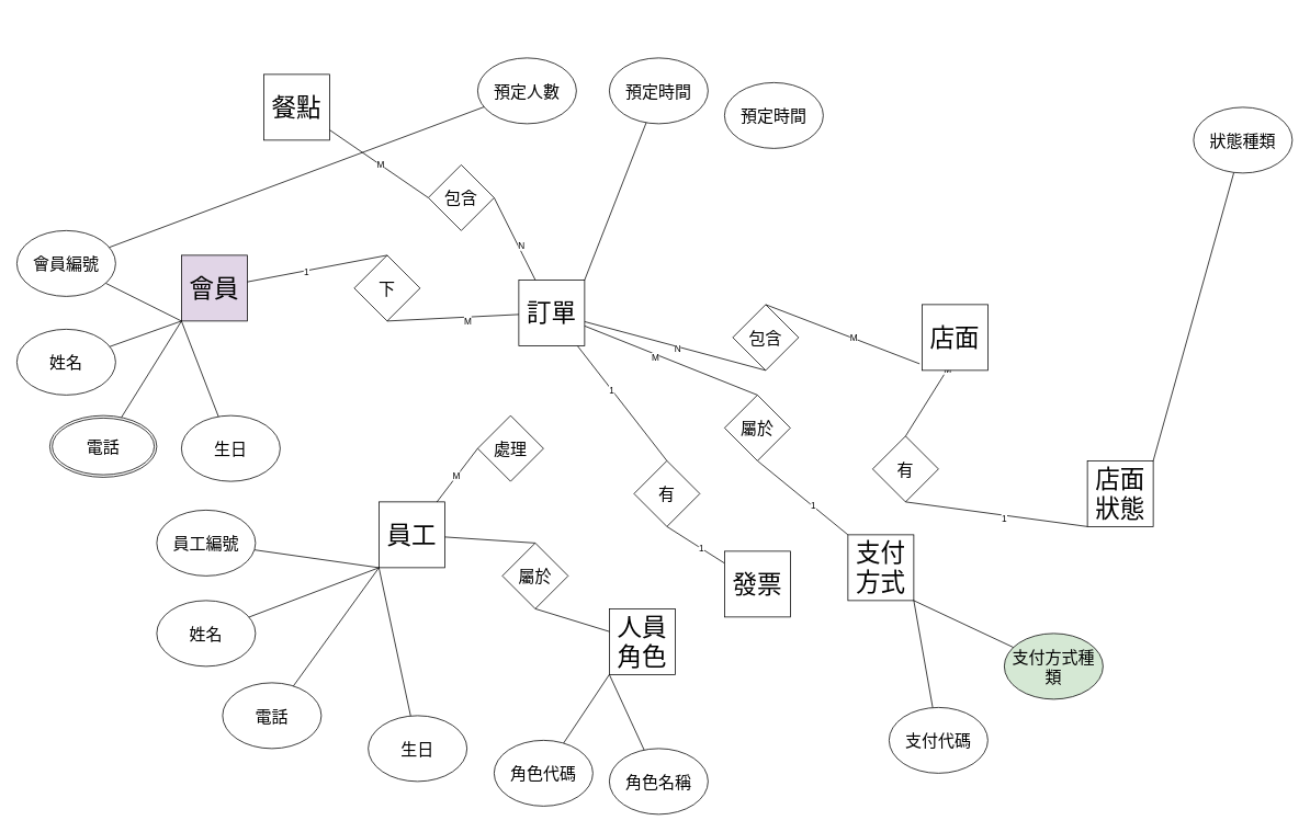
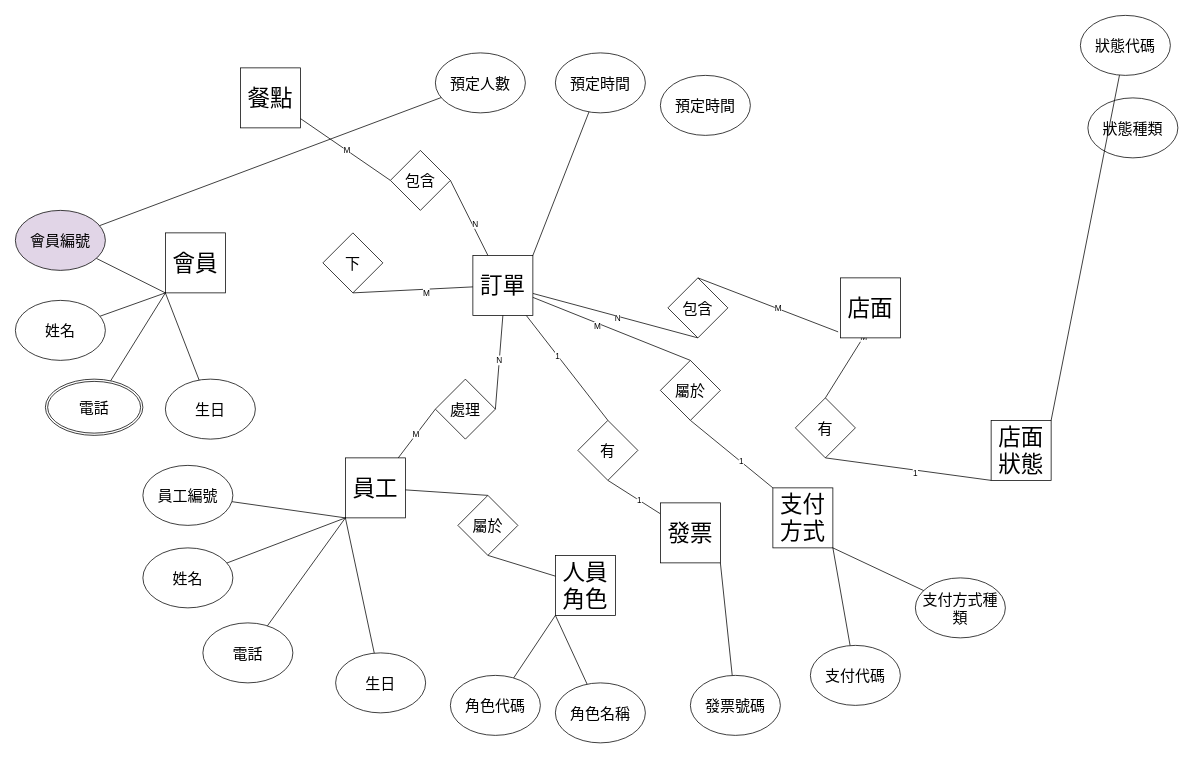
+ <mxCell id="80" value="&lt;font style=&quot;font-size: 20px;&quot;&gt;狀態代碼&lt;/font&gt;" style="ellipse;whiteSpace=wrap;html=1;" vertex="1" parent="1"><mxGeometry x="1440" y="20" width="120" height="80" as="geometry" /></mxCell>
+ <mxCell id="79" style="rounded=0;orthogonalLoop=1;jettySize=auto;html=1;endArrow=none;endFill=0;entryX=1;entryY=0;entryDx=0;entryDy=0;" edge="1" parent="1" source="80" target="21"><mxGeometry relative="1" as="geometry" /></mxCell>
- <mxCell id="29" value="&lt;font style=&quot;font-size: 20px;&quot;&gt;會員編號&lt;/font&gt;" style="ellipse;whiteSpace=wrap;html=1;" vertex="1" parent="1"><mxGeometry x="20" y="280" width="120" height="80" as="geometry" /></mxCell>
+ <mxCell id="29" value="&lt;font style=&quot;font-size: 20px;&quot;&gt;會員編號&lt;/font&gt;" style="ellipse;whiteSpace=wrap;html=1;fillColor=#e1d5e7;" vertex="1" parent="1"><mxGeometry x="20" y="280" width="120" height="80" as="geometry" /></mxCell>
- <mxCell id="24" value="" style="endArrow=none;html=1;rounded=0;exitX=0.5;exitY=0;exitDx=0;exitDy=0;" edge="1" parent="1" source="22" target="23"><mxGeometry width="50" height="50" relative="1" as="geometry"><mxPoint x="330" y="490" as="sourcePoint" /><mxPoint x="380" y="440" as="targetPoint" /></mxGeometry></mxCell>
- <mxCell id="25" value="1" style="edgeLabel;html=1;align=center;verticalAlign=middle;resizable=0;points=[];" vertex="1" connectable="0" parent="24"><mxGeometry x="0.151" y="1" relative="1" as="geometry"><mxPoint as="offset" /></mxGeometry></mxCell>
- <mxCell id="23" value="&lt;font style=&quot;font-size: 30px;&quot;&gt;會員&lt;/font&gt;" style="whiteSpace=wrap;html=1;aspect=fixed;fillColor=#e1d5e7;" vertex="1" parent="1"><mxGeometry x="220" y="310" width="80" height="80" as="geometry" /></mxCell>
+ <mxCell id="23" value="&lt;font style=&quot;font-size: 30px;&quot;&gt;會員&lt;/font&gt;" style="whiteSpace=wrap;html=1;aspect=fixed;" vertex="1" parent="1"><mxGeometry x="220" y="310" width="80" height="80" as="geometry" /></mxCell>
- <mxCell id="77" style="rounded=0;orthogonalLoop=1;jettySize=auto;html=1;endArrow=none;endFill=0;entryX=1;entryY=0;entryDx=0;entryDy=0;" edge="1" parent="1" source="78" target="21"><mxGeometry relative="1" as="geometry" /></mxCell>
+ <mxCell id="36" value="" style="rounded=0;orthogonalLoop=1;jettySize=auto;html=1;exitX=0.5;exitY=1;exitDx=0;exitDy=0;endArrow=none;endFill=0;entryX=1;entryY=0.5;entryDx=0;entryDy=0;" edge="1" parent="1" source="17" target="38"><mxGeometry relative="1" as="geometry"><mxPoint x="670" y="420" as="sourcePoint" /><mxPoint x="477" y="630" as="targetPoint" /></mxGeometry></mxCell>
+ <mxCell id="37" value="N" style="edgeLabel;html=1;align=center;verticalAlign=middle;resizable=0;points=[];" vertex="1" connectable="0" parent="36"><mxGeometry x="-0.048" y="-1" relative="1" as="geometry"><mxPoint as="offset" /></mxGeometry></mxCell>
- <mxCell id="64" value="&lt;span style=&quot;font-size: 20px;&quot;&gt;支付方式種類&lt;/span&gt;" style="ellipse;whiteSpace=wrap;html=1;fillColor=#d5e8d4;" vertex="1" parent="1"><mxGeometry x="1220" y="770" width="120" height="80" as="geometry" /></mxCell>
+ <mxCell id="64" value="&lt;span style=&quot;font-size: 20px;&quot;&gt;支付方式種類&lt;/span&gt;" style="ellipse;whiteSpace=wrap;html=1;" vertex="1" parent="1"><mxGeometry x="1220" y="770" width="120" height="80" as="geometry" /></mxCell>
+ <mxCell id="55" style="rounded=0;orthogonalLoop=1;jettySize=auto;html=1;endArrow=none;endFill=0;entryX=1;entryY=1;entryDx=0;entryDy=0;" edge="1" parent="1" source="56" target="20"><mxGeometry relative="1" as="geometry" /></mxCell>
+ <mxCell id="56" value="&lt;span style=&quot;font-size: 20px;&quot;&gt;發票號碼&lt;/span&gt;" style="ellipse;whiteSpace=wrap;html=1;" vertex="1" parent="1"><mxGeometry x="920" y="900" width="120" height="80" as="geometry" /></mxCell>
